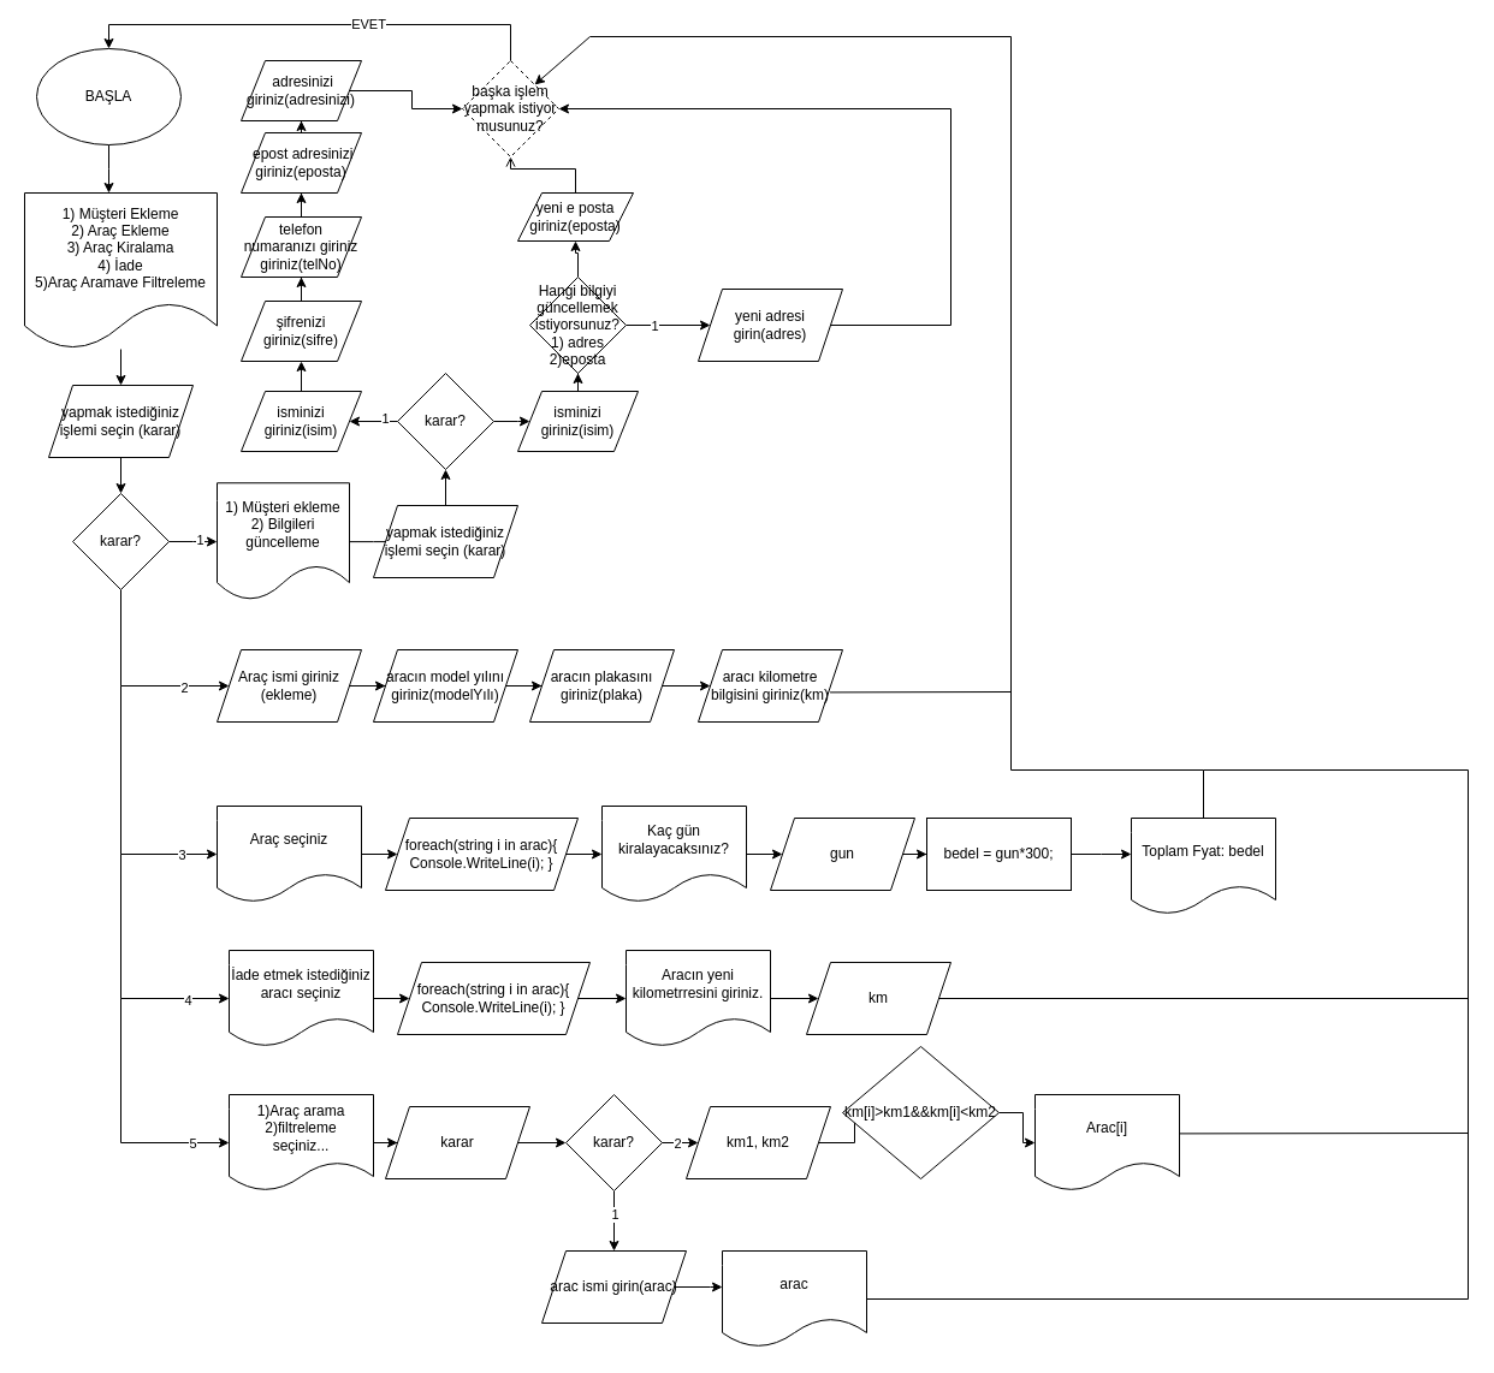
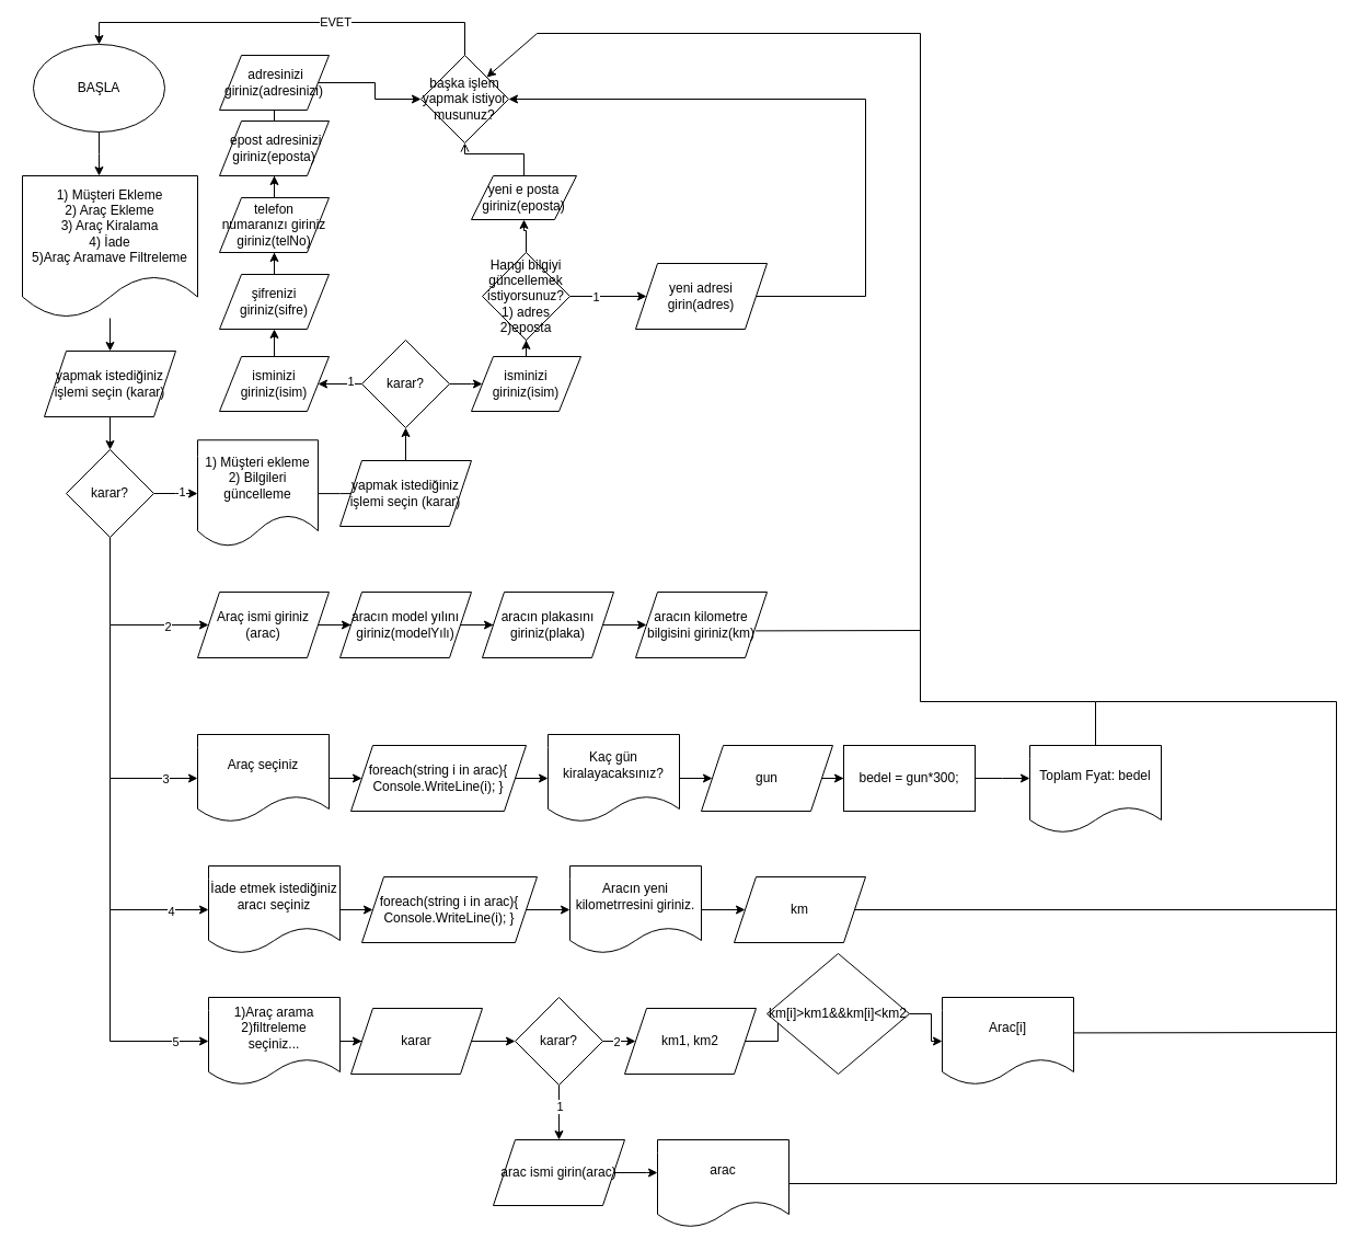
- <mxCell id="29" value="başka işlem yapmak istiyor musunuz?" style="rhombus;whiteSpace=wrap;html=1;dashed=1;" vertex="1" parent="1"><mxGeometry x="384" y="50" width="80" height="80" as="geometry" /></mxCell>
+ <mxCell id="29" value="başka işlem yapmak istiyor musunuz?" style="rhombus;whiteSpace=wrap;html=1;" vertex="1" parent="1"><mxGeometry x="384" y="50" width="80" height="80" as="geometry" /></mxCell>
- <mxCell id="25" value="" style="edgeStyle=orthogonalEdgeStyle;rounded=0;orthogonalLoop=1;jettySize=auto;html=1;" edge="1" parent="1" source="26" target="28"><mxGeometry relative="1" as="geometry" /></mxCell>
+ <mxCell id="25" value="" style="edgeStyle=orthogonalEdgeStyle;rounded=0;orthogonalLoop=1;jettySize=auto;html=1;endArrow=none;" edge="1" parent="1" source="26" target="28"><mxGeometry relative="1" as="geometry" /></mxCell>
- <mxCell id="47" value="Araç ismi giriniz&lt;div&gt;(ekleme)&lt;/div&gt;" style="shape=parallelogram;perimeter=parallelogramPerimeter;whiteSpace=wrap;html=1;fixedSize=1;" vertex="1" parent="1"><mxGeometry x="180" y="540" width="120" height="60" as="geometry" /></mxCell>
+ <mxCell id="47" value="Araç ismi giriniz&lt;div&gt;(arac)&lt;/div&gt;" style="shape=parallelogram;perimeter=parallelogramPerimeter;whiteSpace=wrap;html=1;fixedSize=1;" vertex="1" parent="1"><mxGeometry x="180" y="540" width="120" height="60" as="geometry" /></mxCell>
- <mxCell id="54" value="aracı kilometre bilgisini giriniz(km)" style="shape=parallelogram;perimeter=parallelogramPerimeter;whiteSpace=wrap;html=1;fixedSize=1;" vertex="1" parent="1"><mxGeometry x="580" y="540" width="120" height="60" as="geometry" /></mxCell>
+ <mxCell id="54" value="aracın kilometre bilgisini giriniz(km)" style="shape=parallelogram;perimeter=parallelogramPerimeter;whiteSpace=wrap;html=1;fixedSize=1;" vertex="1" parent="1"><mxGeometry x="580" y="540" width="120" height="60" as="geometry" /></mxCell>
